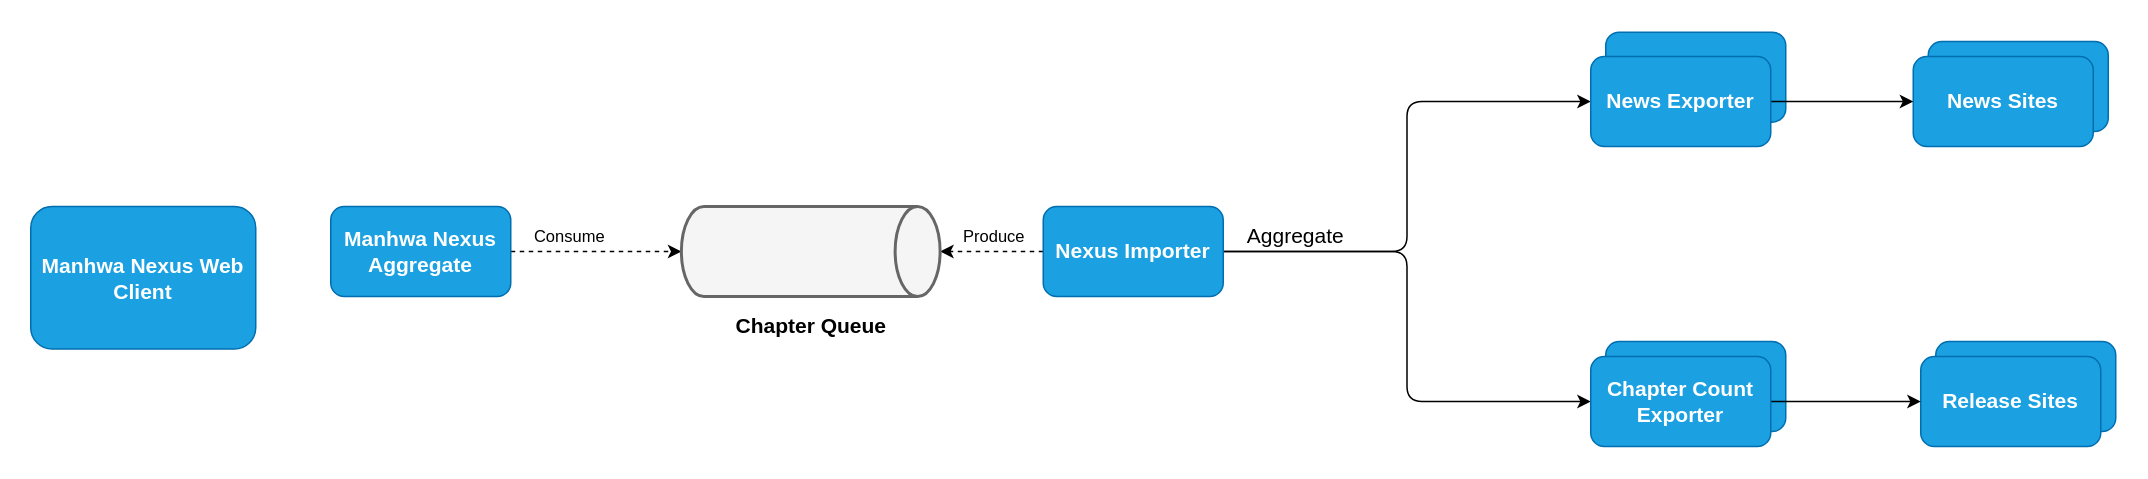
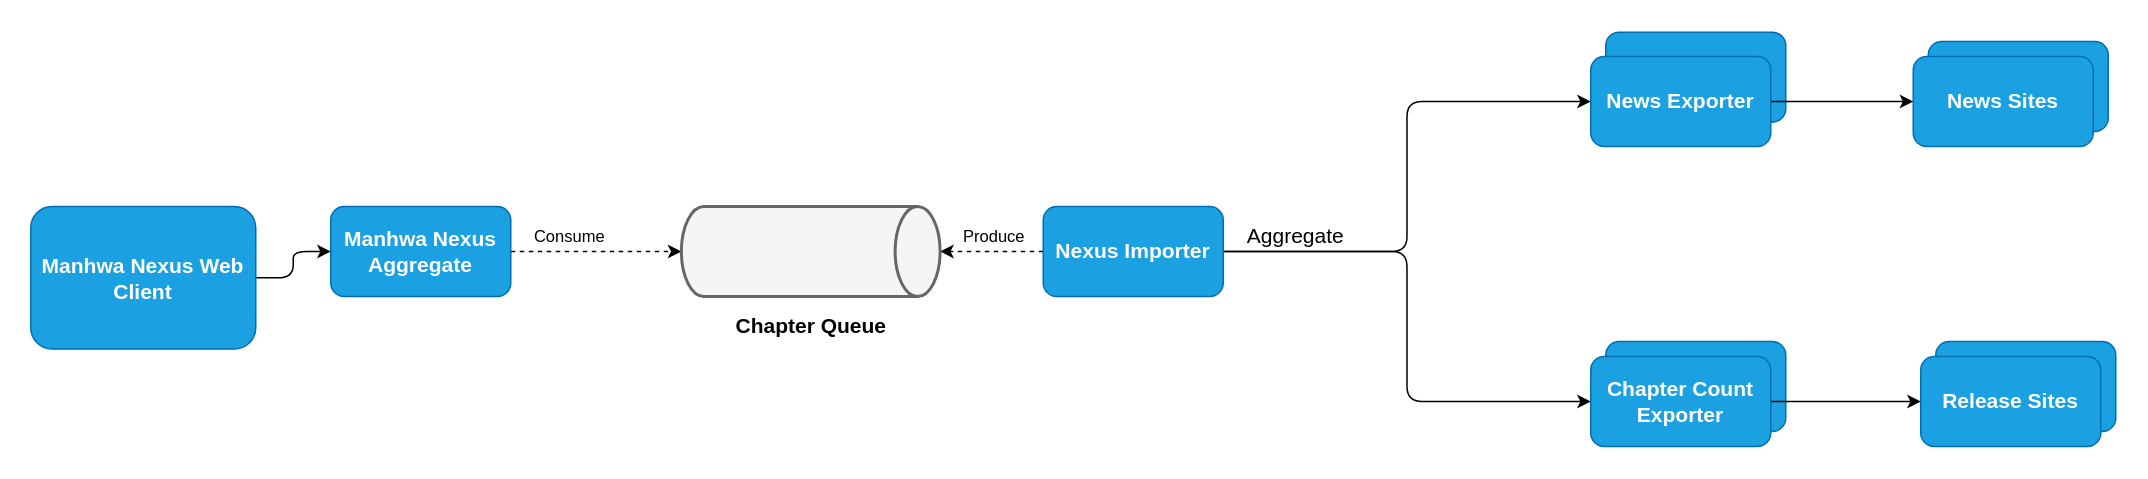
+ <mxCell id="7" style="edgeStyle=orthogonalEdgeStyle;orthogonalLoop=1;jettySize=auto;html=1;entryX=0;entryY=0.5;entryDx=0;entryDy=0;" parent="1" source="8" target="6" edge="1"><mxGeometry relative="1" as="geometry" /></mxCell>
